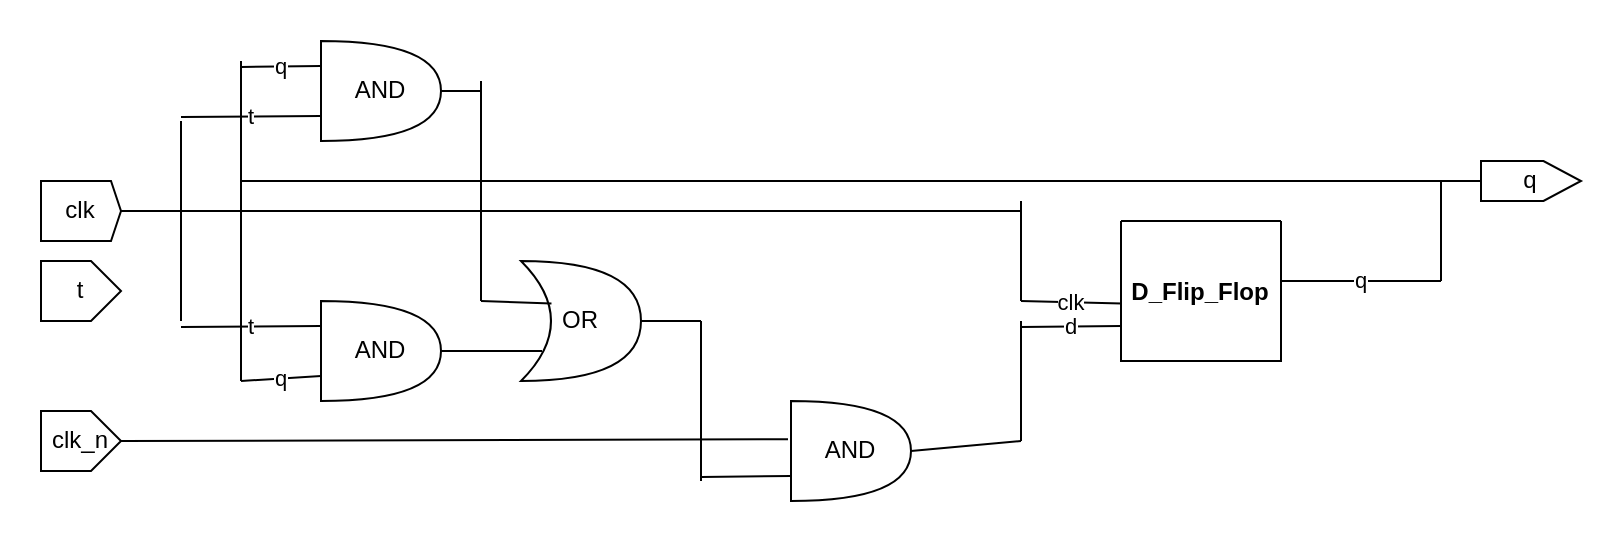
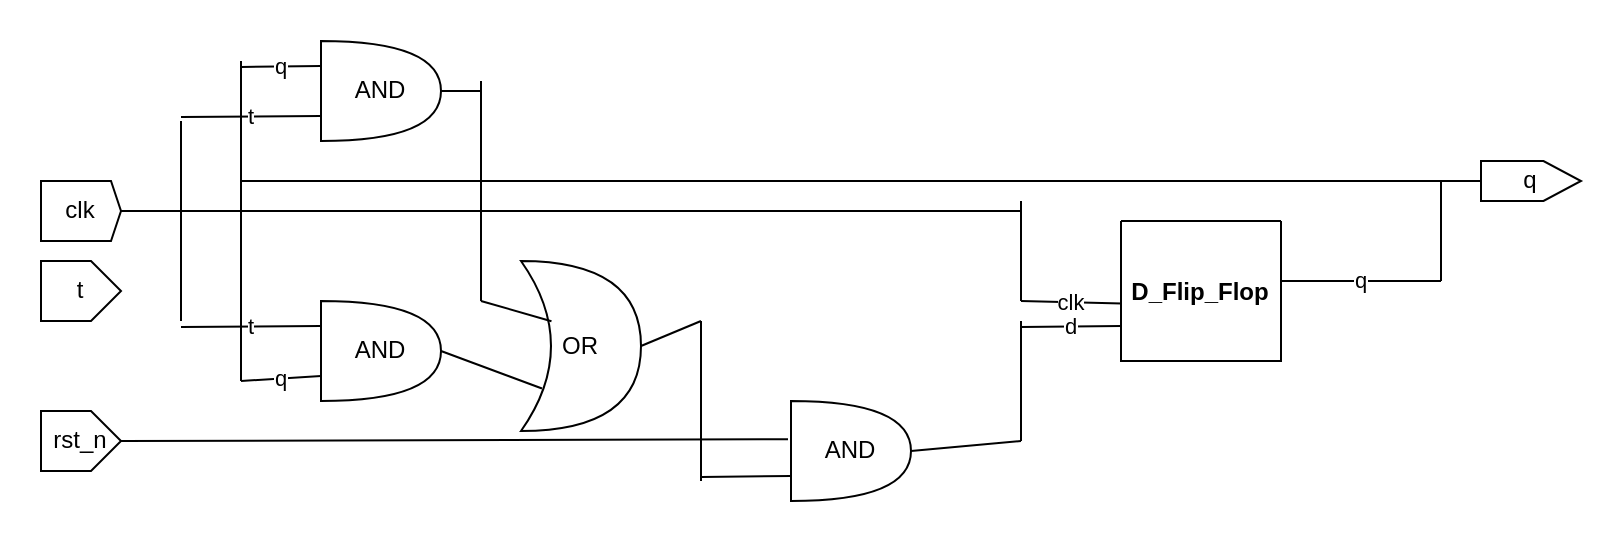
- <mxCell id="21" value="OR" style="shape=xor;whiteSpace=wrap;html=1;" parent="1" vertex="1"><mxGeometry x="260" y="130" width="60" height="60" as="geometry" /></mxCell>
+ <mxCell id="21" value="OR" style="shape=xor;whiteSpace=wrap;html=1;" parent="1" vertex="1"><mxGeometry x="260" y="130" width="60" height="85" as="geometry" /></mxCell>
- <mxCell id="27" value="clk_n" style="shape=offPageConnector;whiteSpace=wrap;html=1;direction=north;" parent="1" vertex="1"><mxGeometry x="20" y="205" width="40" height="30" as="geometry" /></mxCell>
+ <mxCell id="27" value="rst_n" style="shape=offPageConnector;whiteSpace=wrap;html=1;direction=north;" parent="1" vertex="1"><mxGeometry x="20" y="205" width="40" height="30" as="geometry" /></mxCell>
